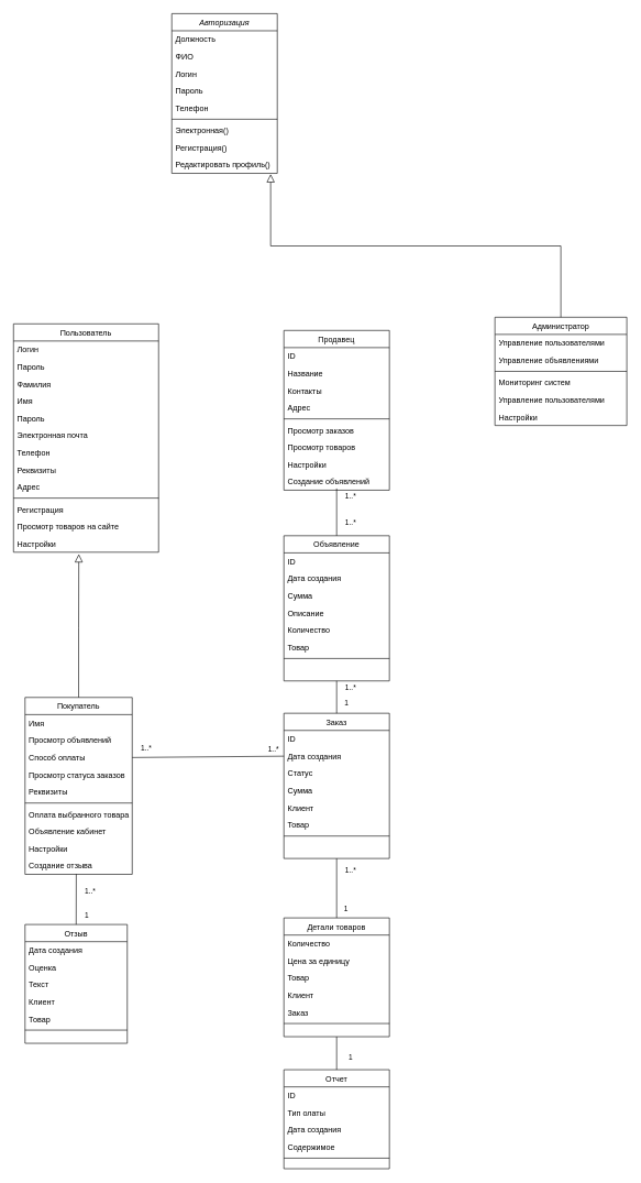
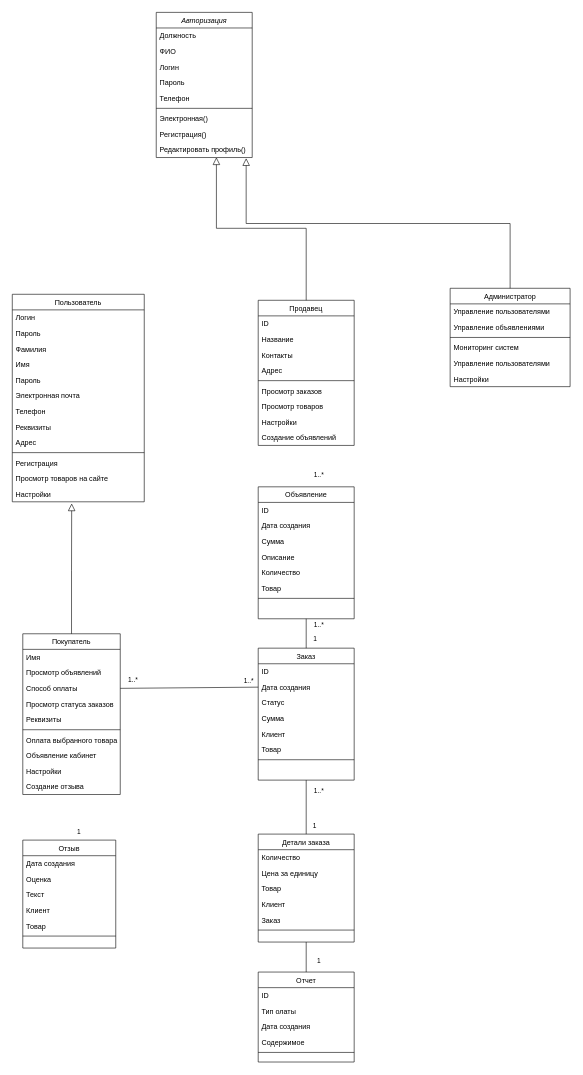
+ <mxCell id="44" value="" style="endArrow=block;endSize=10;endFill=0;shadow=0;strokeWidth=1;rounded=0;curved=0;edgeStyle=elbowEdgeStyle;elbow=vertical;exitX=0.5;exitY=0;exitDx=0;exitDy=0;entryX=0.627;entryY=0.989;entryDx=0;entryDy=0;entryPerimeter=0;" edge="1" parent="1" source="34" target="11"><mxGeometry width="160" relative="1" as="geometry"><mxPoint x="860" y="490" as="sourcePoint" /><mxPoint x="350" y="272" as="targetPoint" /><Array as="points"><mxPoint x="440" y="380" /></Array></mxGeometry></mxCell>
- <mxCell id="87" value="" style="endArrow=none;html=1;rounded=0;entryX=0.5;entryY=0.902;entryDx=0;entryDy=0;entryPerimeter=0;exitX=0.5;exitY=0;exitDx=0;exitDy=0;" edge="1" parent="1" source="65" target="43"><mxGeometry width="50" height="50" relative="1" as="geometry"><mxPoint x="590" y="710" as="sourcePoint" /><mxPoint x="640" y="660" as="targetPoint" /></mxGeometry></mxCell>
- <mxCell id="88" value="1..*" style="edgeLabel;html=1;align=center;verticalAlign=middle;resizable=0;points=[];" vertex="1" connectable="0" parent="87"><mxGeometry x="0.121" y="3" relative="1" as="geometry"><mxPoint x="23" y="-21" as="offset" /></mxGeometry></mxCell>
- <mxCell id="96" value="" style="endArrow=none;html=1;rounded=0;exitX=0.5;exitY=0;exitDx=0;exitDy=0;entryX=0.478;entryY=0.985;entryDx=0;entryDy=0;entryPerimeter=0;" edge="1" parent="1" source="80" target="55"><mxGeometry width="50" height="50" relative="1" as="geometry"><mxPoint x="537.5" y="1490" as="sourcePoint" /><mxPoint x="537.5" y="1410" as="targetPoint" /></mxGeometry></mxCell>
- <mxCell id="97" value="1..*" style="edgeLabel;html=1;align=center;verticalAlign=middle;resizable=0;points=[];" vertex="1" connectable="0" parent="96"><mxGeometry x="0.121" y="3" relative="1" as="geometry"><mxPoint x="23" y="-8" as="offset" /></mxGeometry></mxCell>
- <mxCell id="73" value="Детали товаров" style="swimlane;fontStyle=0;align=center;verticalAlign=top;childLayout=stackLayout;horizontal=1;startSize=26;horizontalStack=0;resizeParent=1;resizeLast=0;collapsible=1;marginBottom=0;rounded=0;shadow=0;strokeWidth=1;" vertex="1" parent="1"><mxGeometry x="430" y="1390" width="160" height="180" as="geometry"><mxRectangle x="130" y="380" width="160" height="26" as="alternateBounds" /></mxGeometry></mxCell>
+ <mxCell id="73" value="Детали заказа" style="swimlane;fontStyle=0;align=center;verticalAlign=top;childLayout=stackLayout;horizontal=1;startSize=26;horizontalStack=0;resizeParent=1;resizeLast=0;collapsible=1;marginBottom=0;rounded=0;shadow=0;strokeWidth=1;" vertex="1" parent="1"><mxGeometry x="430" y="1390" width="160" height="180" as="geometry"><mxRectangle x="130" y="380" width="160" height="26" as="alternateBounds" /></mxGeometry></mxCell>
